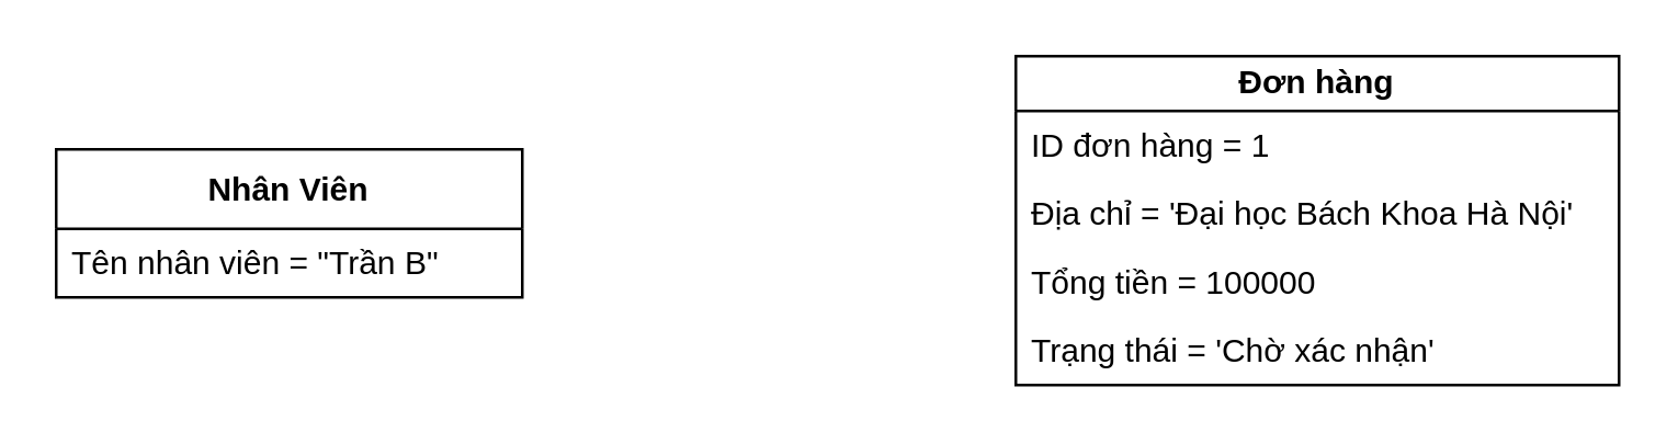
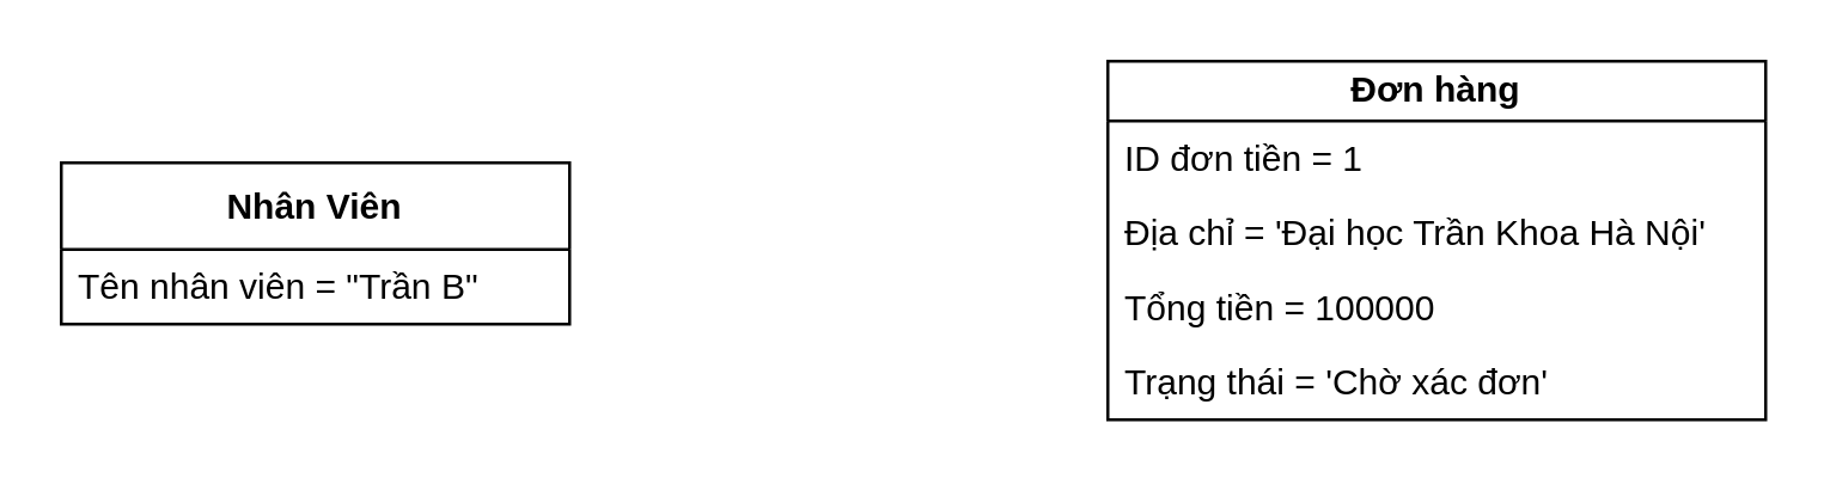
- <mxCell id="5" value="ID đơn hàng = 1" style="text;html=1;strokeColor=none;fillColor=none;align=left;verticalAlign=middle;spacingLeft=4;spacingRight=4;overflow=hidden;rotatable=0;points=[[0,0.5],[1,0.5]];portConstraint=eastwest;whiteSpace=wrap;" vertex="1" parent="4"><mxGeometry y="20" width="220" height="25" as="geometry" /></mxCell>
+ <mxCell id="5" value="ID đơn tiền = 1" style="text;html=1;strokeColor=none;fillColor=none;align=left;verticalAlign=middle;spacingLeft=4;spacingRight=4;overflow=hidden;rotatable=0;points=[[0,0.5],[1,0.5]];portConstraint=eastwest;whiteSpace=wrap;" vertex="1" parent="4"><mxGeometry y="20" width="220" height="25" as="geometry" /></mxCell>
- <mxCell id="6" value="Địa chỉ = 'Đại học Bách Khoa Hà Nội'" style="text;html=1;strokeColor=none;fillColor=none;align=left;verticalAlign=middle;spacingLeft=4;spacingRight=4;overflow=hidden;rotatable=0;points=[[0,0.5],[1,0.5]];portConstraint=eastwest;whiteSpace=wrap;" vertex="1" parent="4"><mxGeometry y="45" width="220" height="25" as="geometry" /></mxCell>
+ <mxCell id="6" value="Địa chỉ = 'Đại học Trần Khoa Hà Nội'" style="text;html=1;strokeColor=none;fillColor=none;align=left;verticalAlign=middle;spacingLeft=4;spacingRight=4;overflow=hidden;rotatable=0;points=[[0,0.5],[1,0.5]];portConstraint=eastwest;whiteSpace=wrap;" vertex="1" parent="4"><mxGeometry y="45" width="220" height="25" as="geometry" /></mxCell>
- <mxCell id="8" value="Trạng thái = 'Chờ xác nhận'" style="text;html=1;strokeColor=none;fillColor=none;align=left;verticalAlign=middle;spacingLeft=4;spacingRight=4;overflow=hidden;rotatable=0;points=[[0,0.5],[1,0.5]];portConstraint=eastwest;whiteSpace=wrap;" vertex="1" parent="4"><mxGeometry y="95" width="220" height="25" as="geometry" /></mxCell>
+ <mxCell id="8" value="Trạng thái = 'Chờ xác đơn'" style="text;html=1;strokeColor=none;fillColor=none;align=left;verticalAlign=middle;spacingLeft=4;spacingRight=4;overflow=hidden;rotatable=0;points=[[0,0.5],[1,0.5]];portConstraint=eastwest;whiteSpace=wrap;" vertex="1" parent="4"><mxGeometry y="95" width="220" height="25" as="geometry" /></mxCell>
